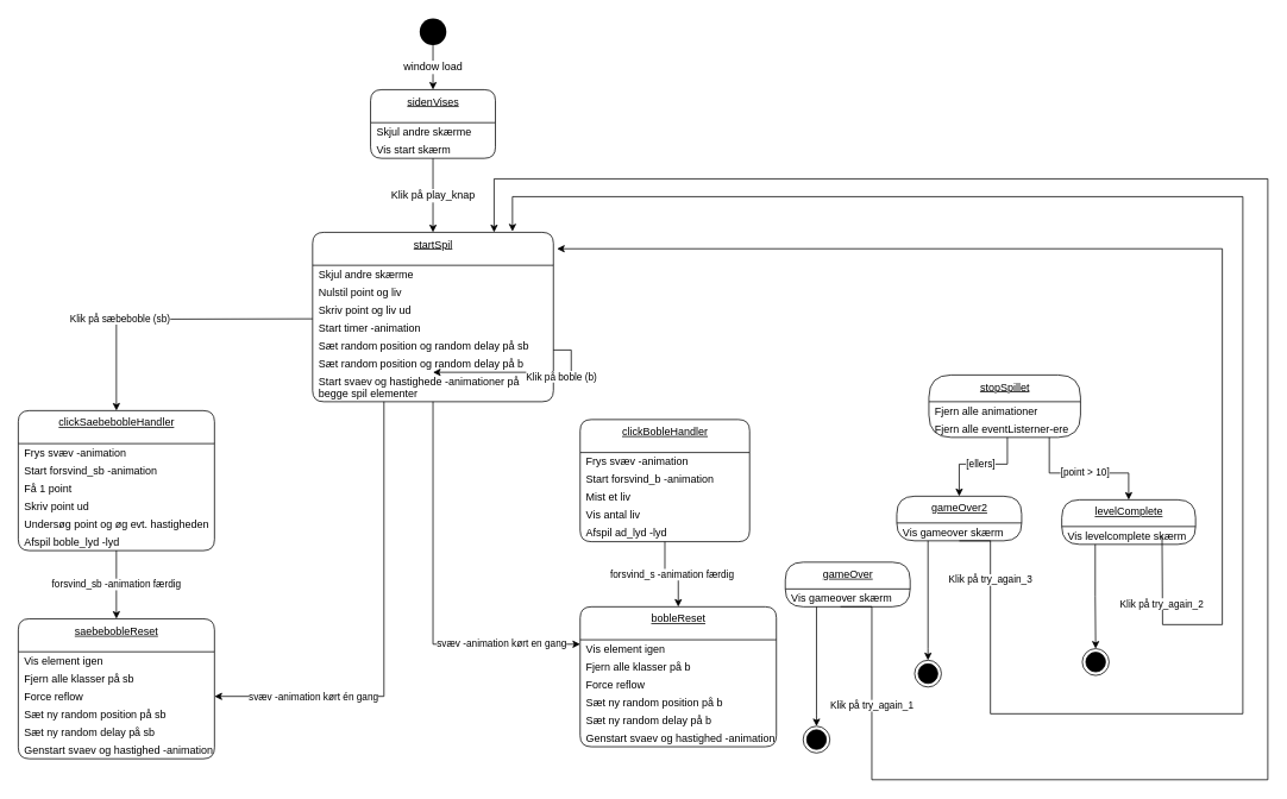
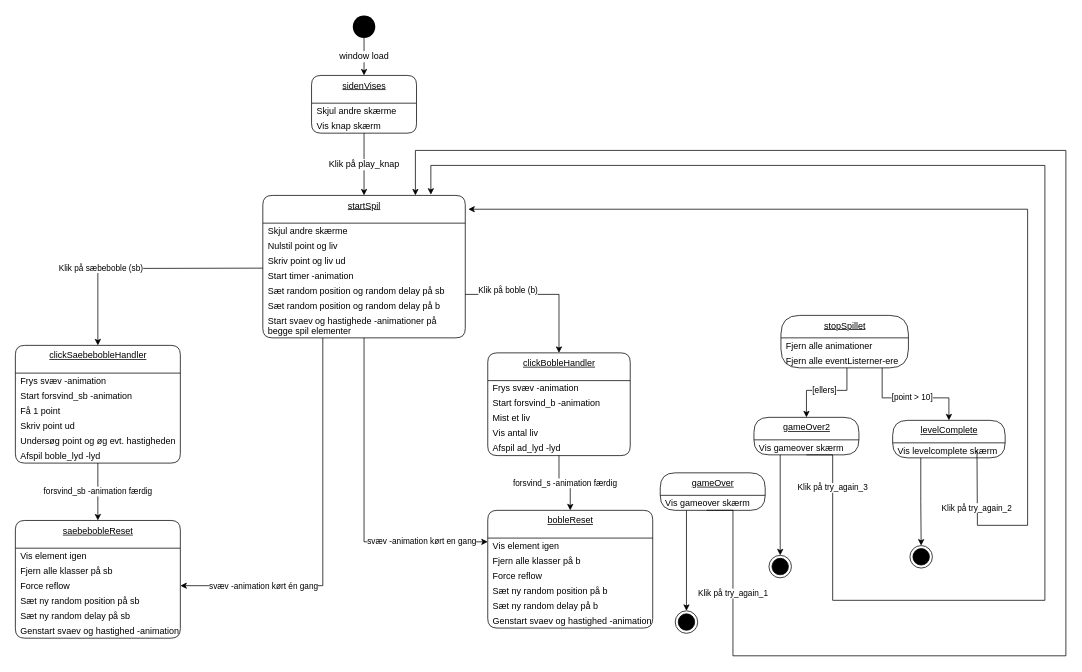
- <mxCell id="22" value="Vis start skærm" style="fillColor=none;strokeColor=none;align=left;verticalAlign=middle;spacingLeft=5;" vertex="1" parent="20"><mxGeometry y="57" width="140" height="20" as="geometry" /></mxCell>
+ <mxCell id="22" value="Vis knap skærm" style="fillColor=none;strokeColor=none;align=left;verticalAlign=middle;spacingLeft=5;" vertex="1" parent="20"><mxGeometry y="57" width="140" height="20" as="geometry" /></mxCell>
- <mxCell id="47" value="Klik på boble (b)" style="edgeStyle=orthogonalEdgeStyle;rounded=0;orthogonalLoop=1;jettySize=auto;html=1;exitX=1;exitY=0.75;exitDx=0;exitDy=0;" edge="1" parent="1" source="9" target="10"><mxGeometry x="-0.437" y="5" relative="1" as="geometry"><mxPoint as="offset" /></mxGeometry></mxCell>
+ <mxCell id="47" value="Klik på boble (b)" style="edgeStyle=orthogonalEdgeStyle;rounded=0;orthogonalLoop=1;jettySize=auto;html=1;exitX=1;exitY=0.75;exitDx=0;exitDy=0;entryX=0.5;entryY=0;entryDx=0;entryDy=0;" edge="1" parent="1" source="9" target="33"><mxGeometry x="-0.437" y="5" relative="1" as="geometry"><mxPoint as="offset" /></mxGeometry></mxCell>
